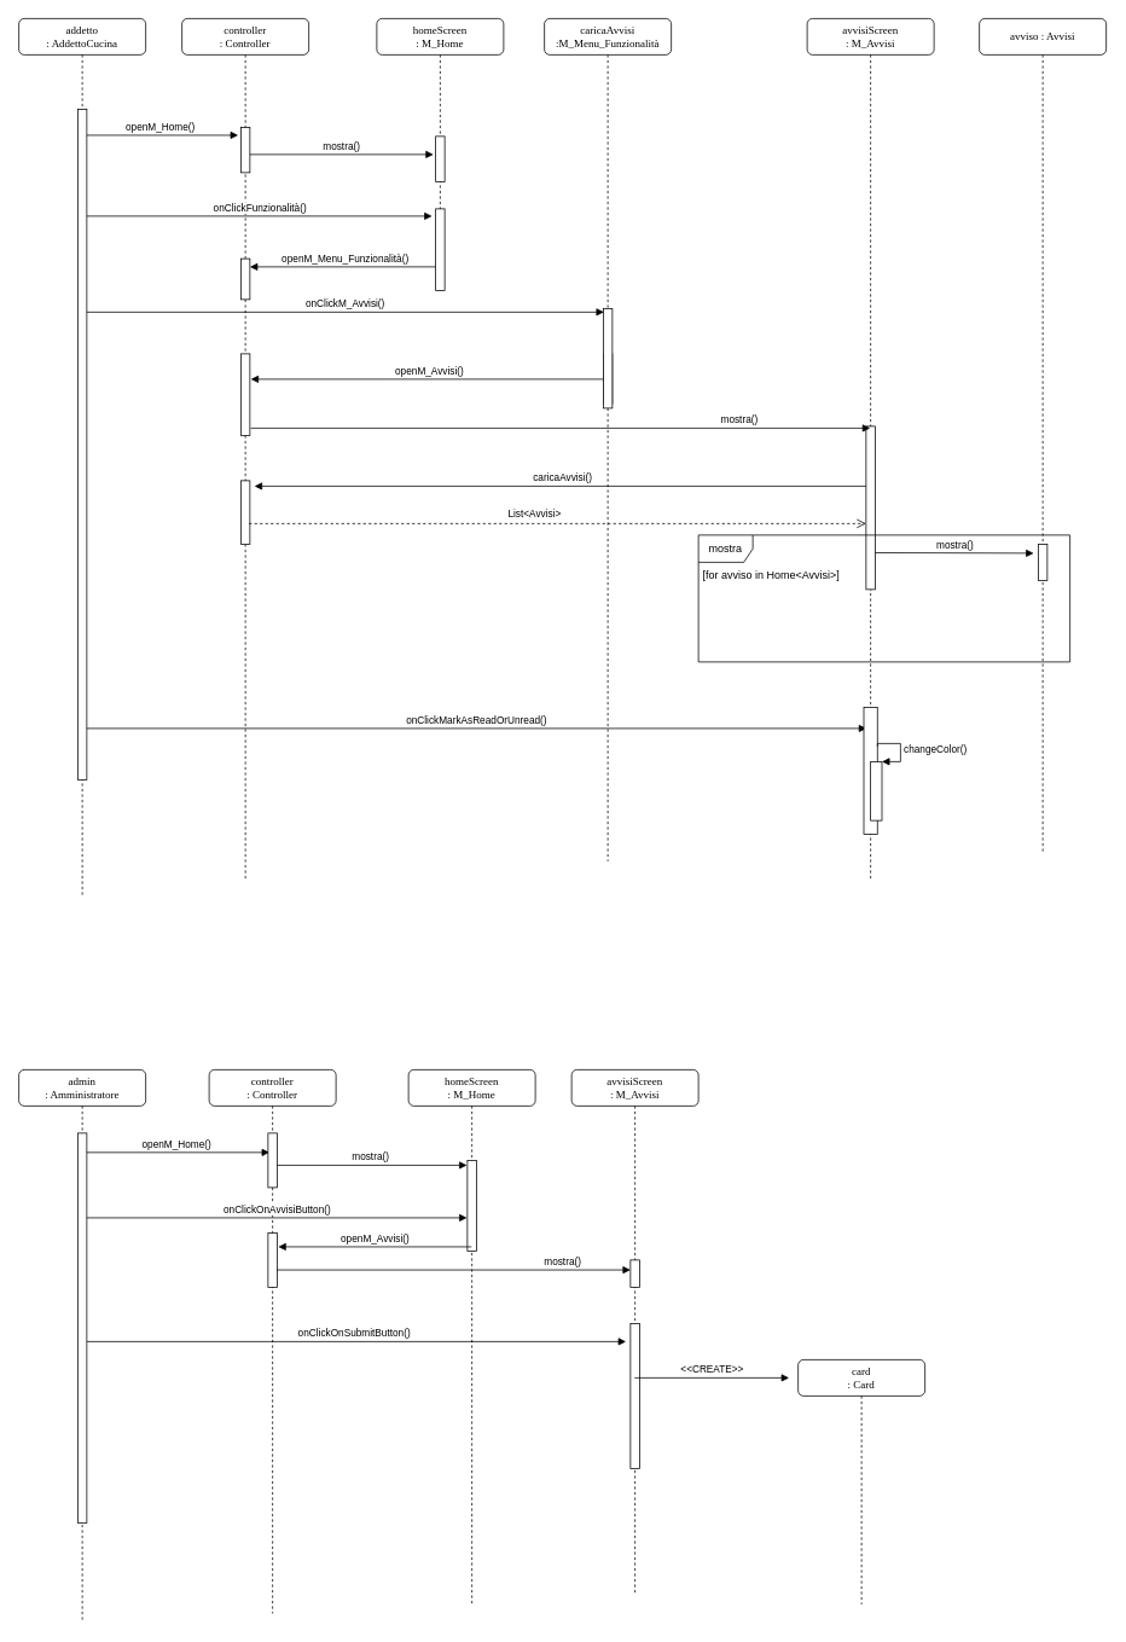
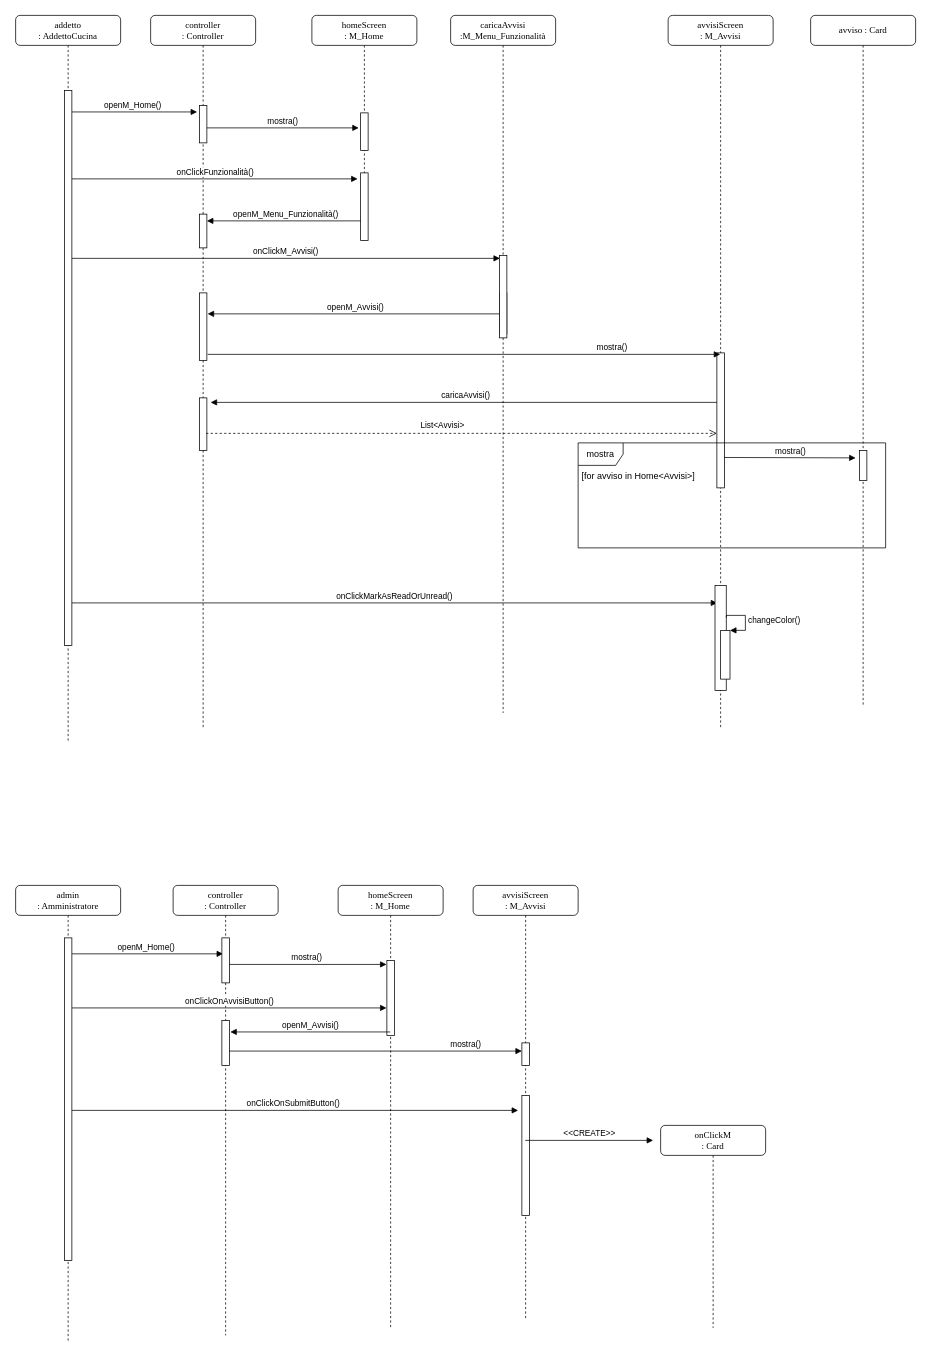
- <mxCell id="30" value="avviso : Avvisi" style="shape=umlLifeline;perimeter=lifelinePerimeter;whiteSpace=wrap;html=1;container=1;collapsible=0;recursiveResize=0;outlineConnect=0;rounded=1;shadow=0;comic=0;labelBackgroundColor=none;strokeWidth=1;fontFamily=Verdana;fontSize=12;align=center;" parent="1" vertex="1"><mxGeometry x="1080" y="20" width="140" height="920" as="geometry" /></mxCell>
+ <mxCell id="30" value="avviso : Card" style="shape=umlLifeline;perimeter=lifelinePerimeter;whiteSpace=wrap;html=1;container=1;collapsible=0;recursiveResize=0;outlineConnect=0;rounded=1;shadow=0;comic=0;labelBackgroundColor=none;strokeWidth=1;fontFamily=Verdana;fontSize=12;align=center;" parent="1" vertex="1"><mxGeometry x="1080" y="20" width="140" height="920" as="geometry" /></mxCell>
- <mxCell id="53" value="card&lt;br&gt;: Card" style="shape=umlLifeline;perimeter=lifelinePerimeter;whiteSpace=wrap;html=1;container=1;collapsible=0;recursiveResize=0;outlineConnect=0;rounded=1;shadow=0;comic=0;labelBackgroundColor=none;strokeWidth=1;fontFamily=Verdana;fontSize=12;align=center;" parent="1" vertex="1"><mxGeometry x="880" y="1500" width="140" height="270" as="geometry" /></mxCell>
+ <mxCell id="53" value="onClickM&lt;br&gt;: Card" style="shape=umlLifeline;perimeter=lifelinePerimeter;whiteSpace=wrap;html=1;container=1;collapsible=0;recursiveResize=0;outlineConnect=0;rounded=1;shadow=0;comic=0;labelBackgroundColor=none;strokeWidth=1;fontFamily=Verdana;fontSize=12;align=center;" parent="1" vertex="1"><mxGeometry x="880" y="1500" width="140" height="270" as="geometry" /></mxCell>
